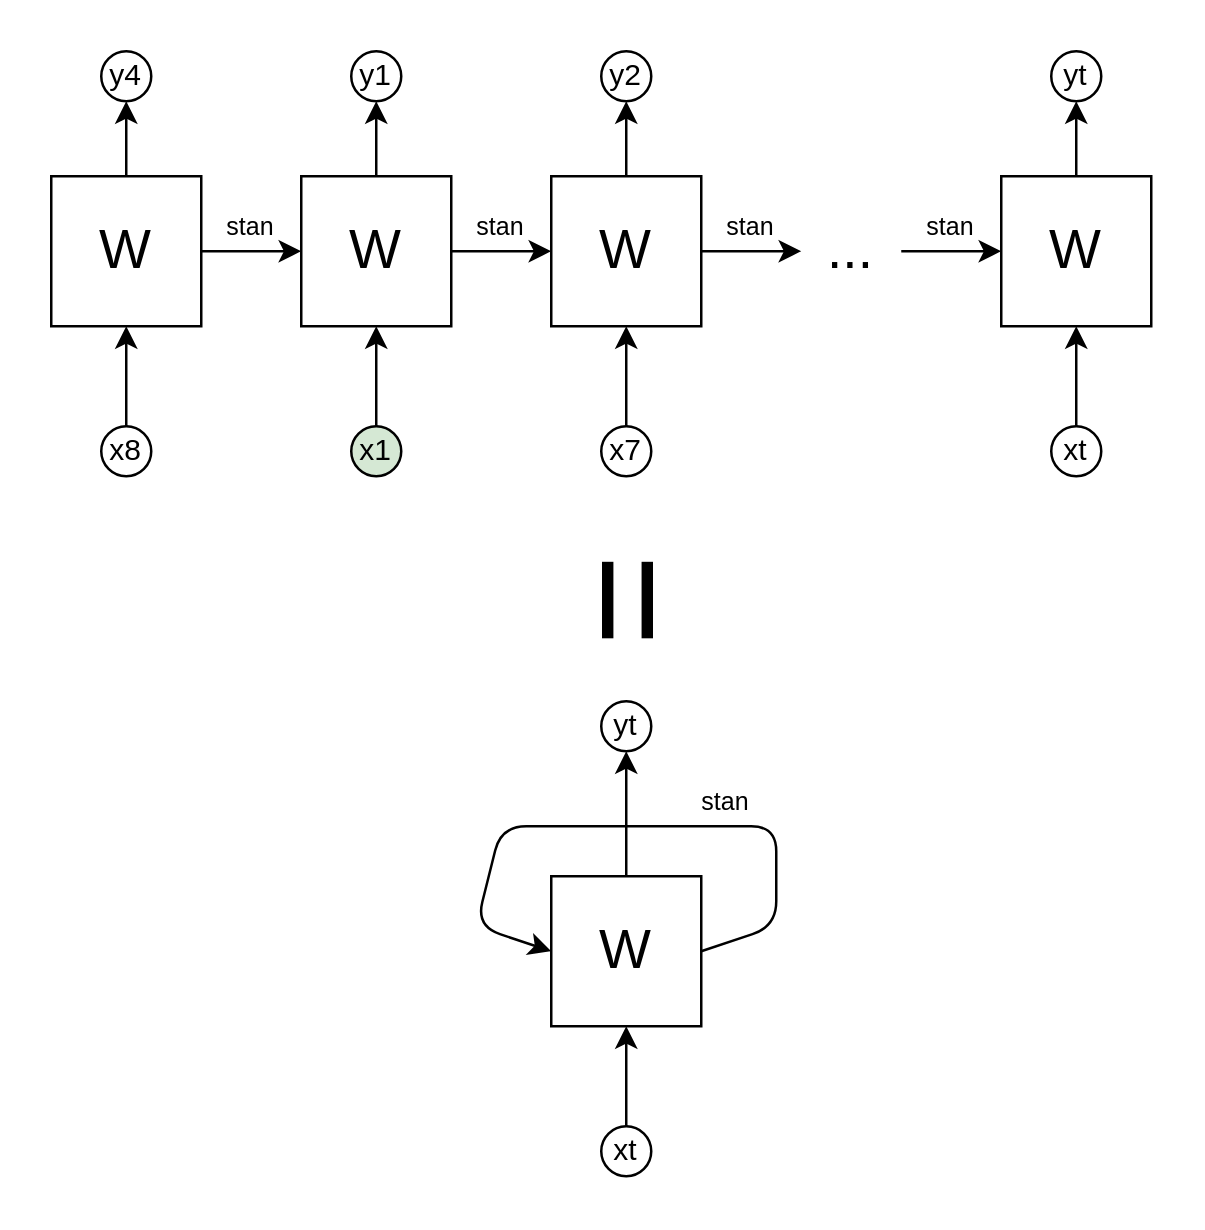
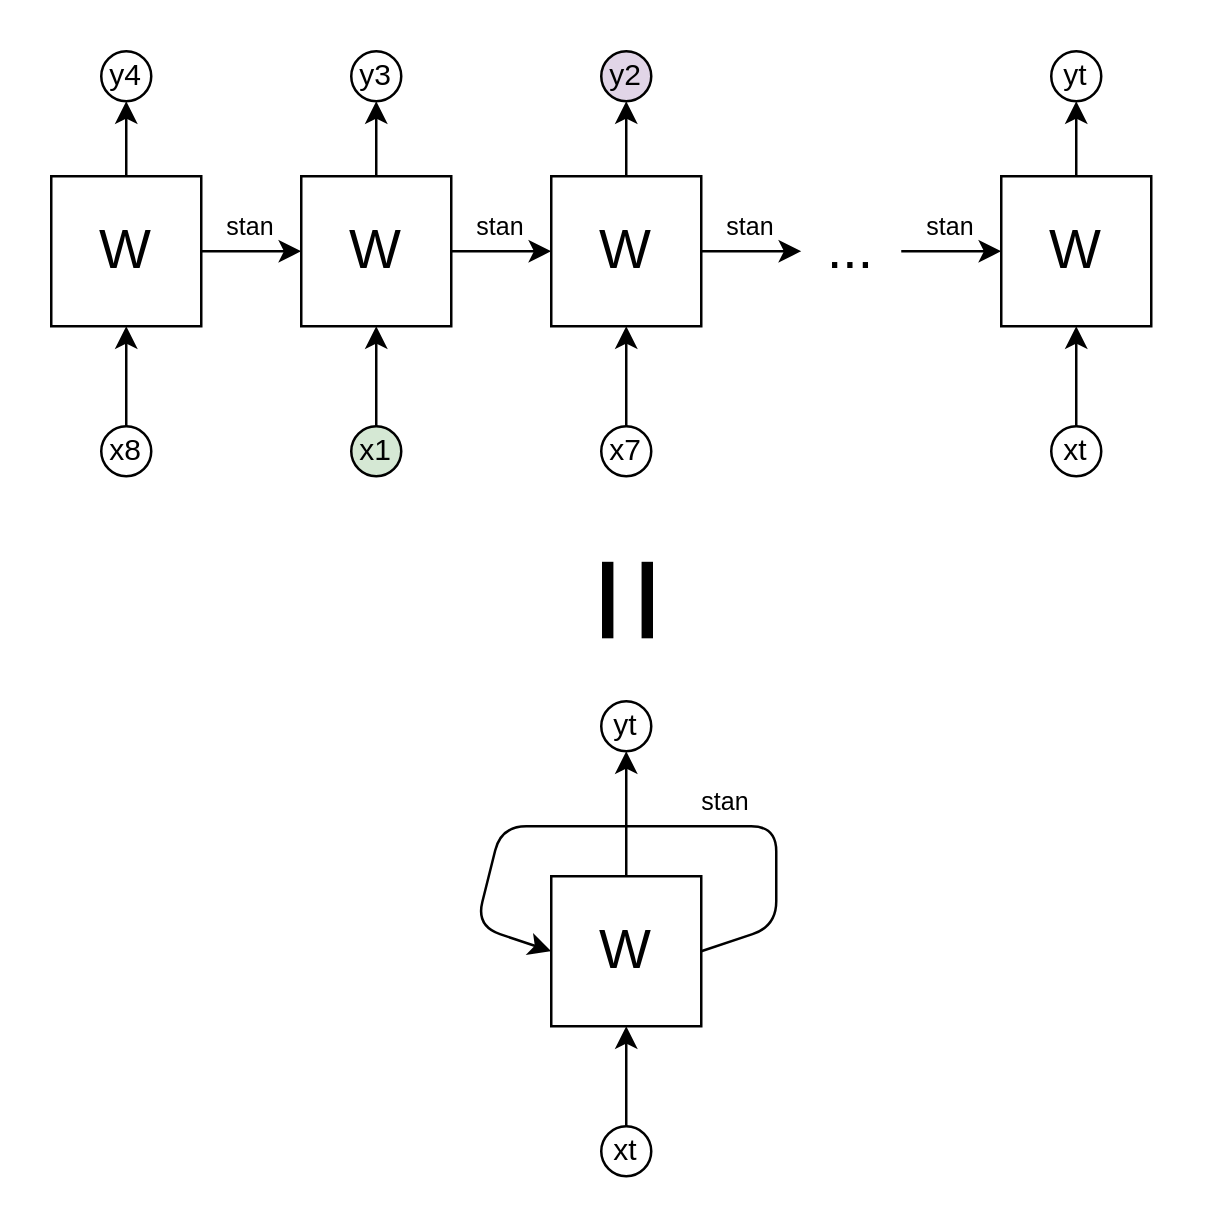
- <mxCell id="21" value="y1" style="ellipse;whiteSpace=wrap;html=1;aspect=fixed;" vertex="1" parent="1"><mxGeometry x="140" y="20" width="20" height="20" as="geometry" /></mxCell>
+ <mxCell id="21" value="y3" style="ellipse;whiteSpace=wrap;html=1;aspect=fixed;" vertex="1" parent="1"><mxGeometry x="140" y="20" width="20" height="20" as="geometry" /></mxCell>
- <mxCell id="22" value="y2" style="ellipse;whiteSpace=wrap;html=1;aspect=fixed;" vertex="1" parent="1"><mxGeometry x="240" y="20" width="20" height="20" as="geometry" /></mxCell>
+ <mxCell id="22" value="y2" style="ellipse;whiteSpace=wrap;html=1;aspect=fixed;fillColor=#e1d5e7;" vertex="1" parent="1"><mxGeometry x="240" y="20" width="20" height="20" as="geometry" /></mxCell>
